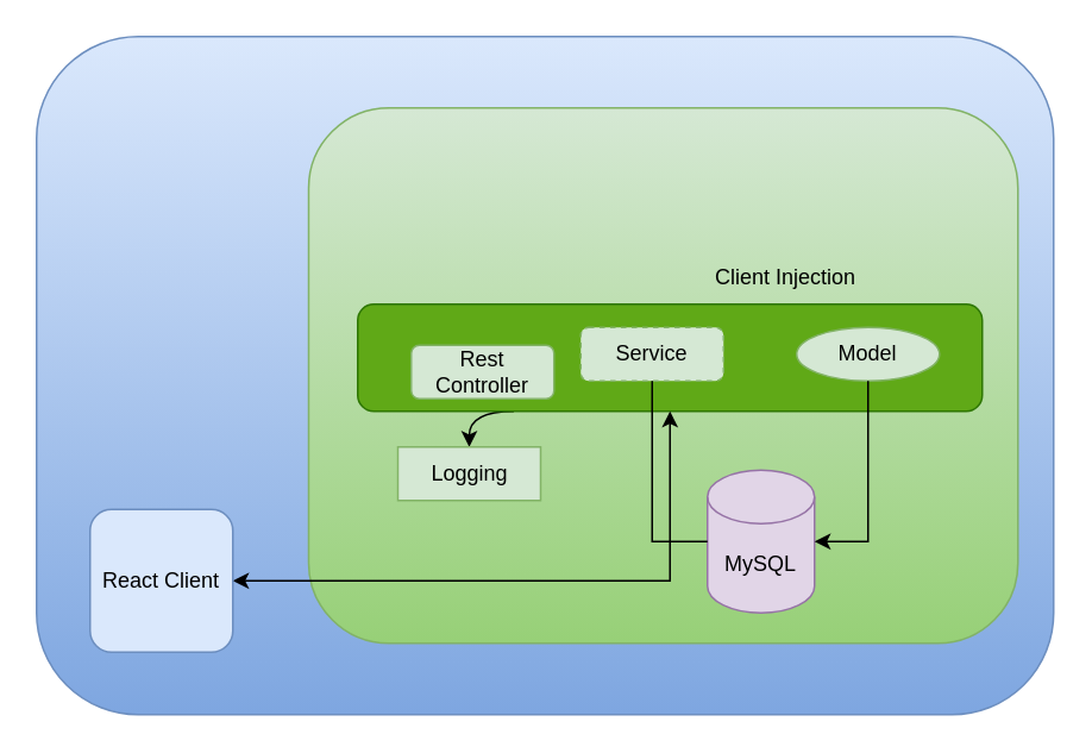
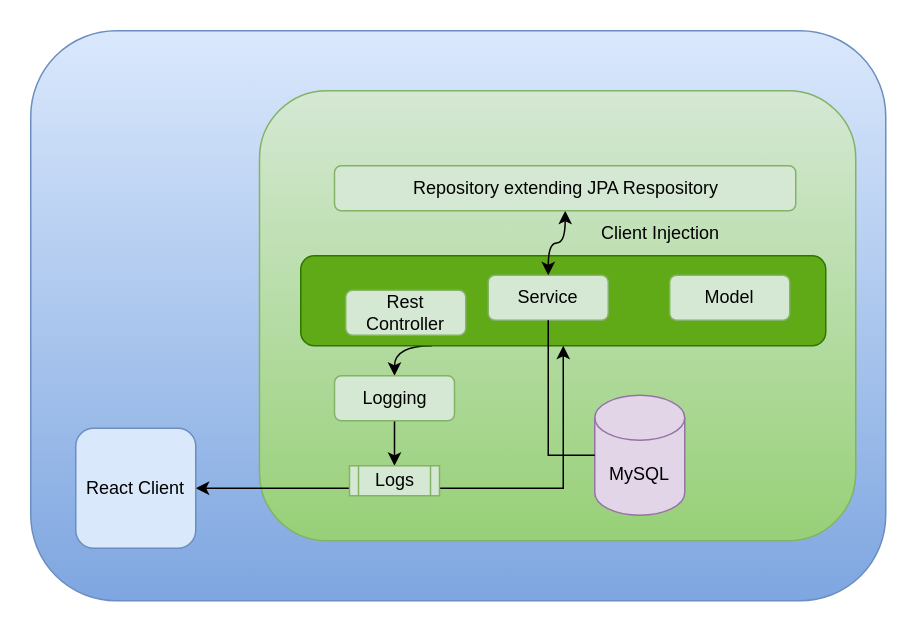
+ <mxCell id="15" value="Repository extending JPA Respository" style="rounded=1;whiteSpace=wrap;html=1;fillColor=#d5e8d4;strokeColor=#82b366;" vertex="1" parent="1"><mxGeometry x="222.5" y="110" width="307.5" height="30" as="geometry" /></mxCell>
+ <mxCell id="14" style="edgeStyle=orthogonalEdgeStyle;rounded=0;orthogonalLoop=1;jettySize=auto;html=1;entryX=0.5;entryY=0;entryDx=0;entryDy=0;curved=1;startArrow=classic;startFill=1;" edge="1" parent="1" source="15" target="9"><mxGeometry relative="1" as="geometry" /></mxCell>
- <mxCell id="9" value="Service" style="rounded=1;whiteSpace=wrap;html=1;fillColor=#d5e8d4;strokeColor=#82b366;dashed=1;" vertex="1" parent="1"><mxGeometry x="325" y="183" width="80" height="30" as="geometry" /></mxCell>
+ <mxCell id="9" value="Service" style="rounded=1;whiteSpace=wrap;html=1;fillColor=#d5e8d4;strokeColor=#82b366;" vertex="1" parent="1"><mxGeometry x="325" y="183" width="80" height="30" as="geometry" /></mxCell>
- <mxCell id="10" value="Model" style="ellipse;whiteSpace=wrap;html=1;fillColor=#d5e8d4;strokeColor=#82b366;" vertex="1" parent="1"><mxGeometry x="446" y="183" width="80" height="30" as="geometry" /></mxCell>
+ <mxCell id="10" value="Model" style="rounded=1;whiteSpace=wrap;html=1;fillColor=#d5e8d4;strokeColor=#82b366;" vertex="1" parent="1"><mxGeometry x="446" y="183" width="80" height="30" as="geometry" /></mxCell>
- <mxCell id="18" value="Logging" style="whiteSpace=wrap;html=1;fillColor=#d5e8d4;strokeColor=#82b366;rounded=0;" vertex="1" parent="1"><mxGeometry x="222.5" y="250" width="80" height="30" as="geometry" /></mxCell>
+ <mxCell id="18" value="Logging" style="rounded=1;whiteSpace=wrap;html=1;fillColor=#d5e8d4;strokeColor=#82b366;" vertex="1" parent="1"><mxGeometry x="222.5" y="250" width="80" height="30" as="geometry" /></mxCell>
- <mxCell id="12" style="edgeStyle=orthogonalEdgeStyle;rounded=0;orthogonalLoop=1;jettySize=auto;html=1;entryX=1;entryY=0.5;entryDx=0;entryDy=0;entryPerimeter=0;" edge="1" parent="1" source="10" target="11"><mxGeometry relative="1" as="geometry" /></mxCell>
+ <mxCell id="17" style="edgeStyle=orthogonalEdgeStyle;rounded=0;orthogonalLoop=1;jettySize=auto;html=1;entryX=0.5;entryY=0;entryDx=0;entryDy=0;" edge="1" parent="1" source="18" target="19"><mxGeometry relative="1" as="geometry" /></mxCell>
+ <mxCell id="19" value="Logs" style="shape=process;whiteSpace=wrap;html=1;backgroundOutline=1;fillColor=#d5e8d4;strokeColor=#82b366;" vertex="1" parent="1"><mxGeometry x="232.5" y="310" width="60" height="20" as="geometry" /></mxCell>
